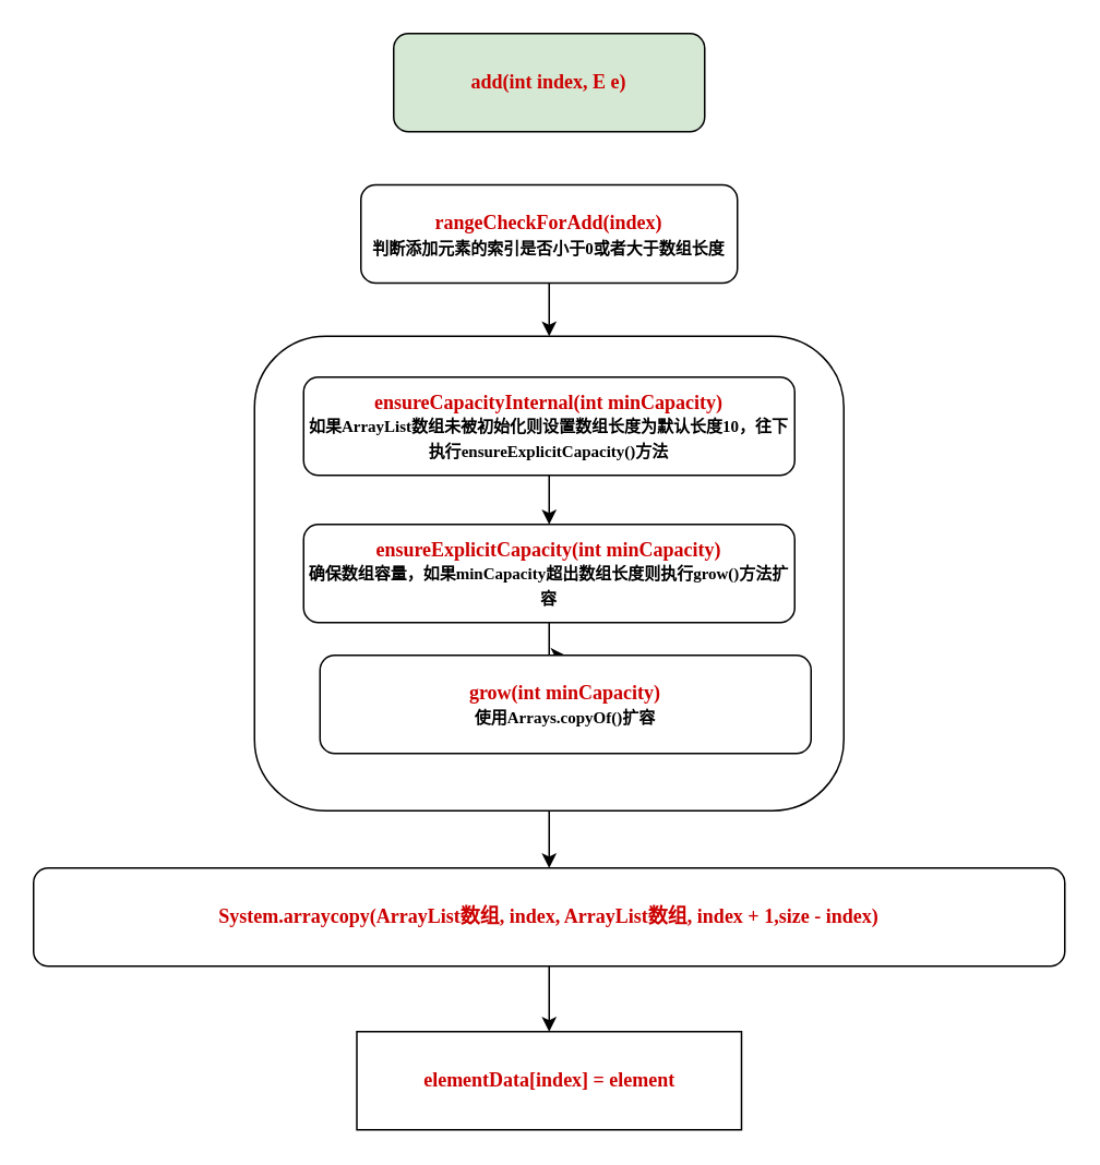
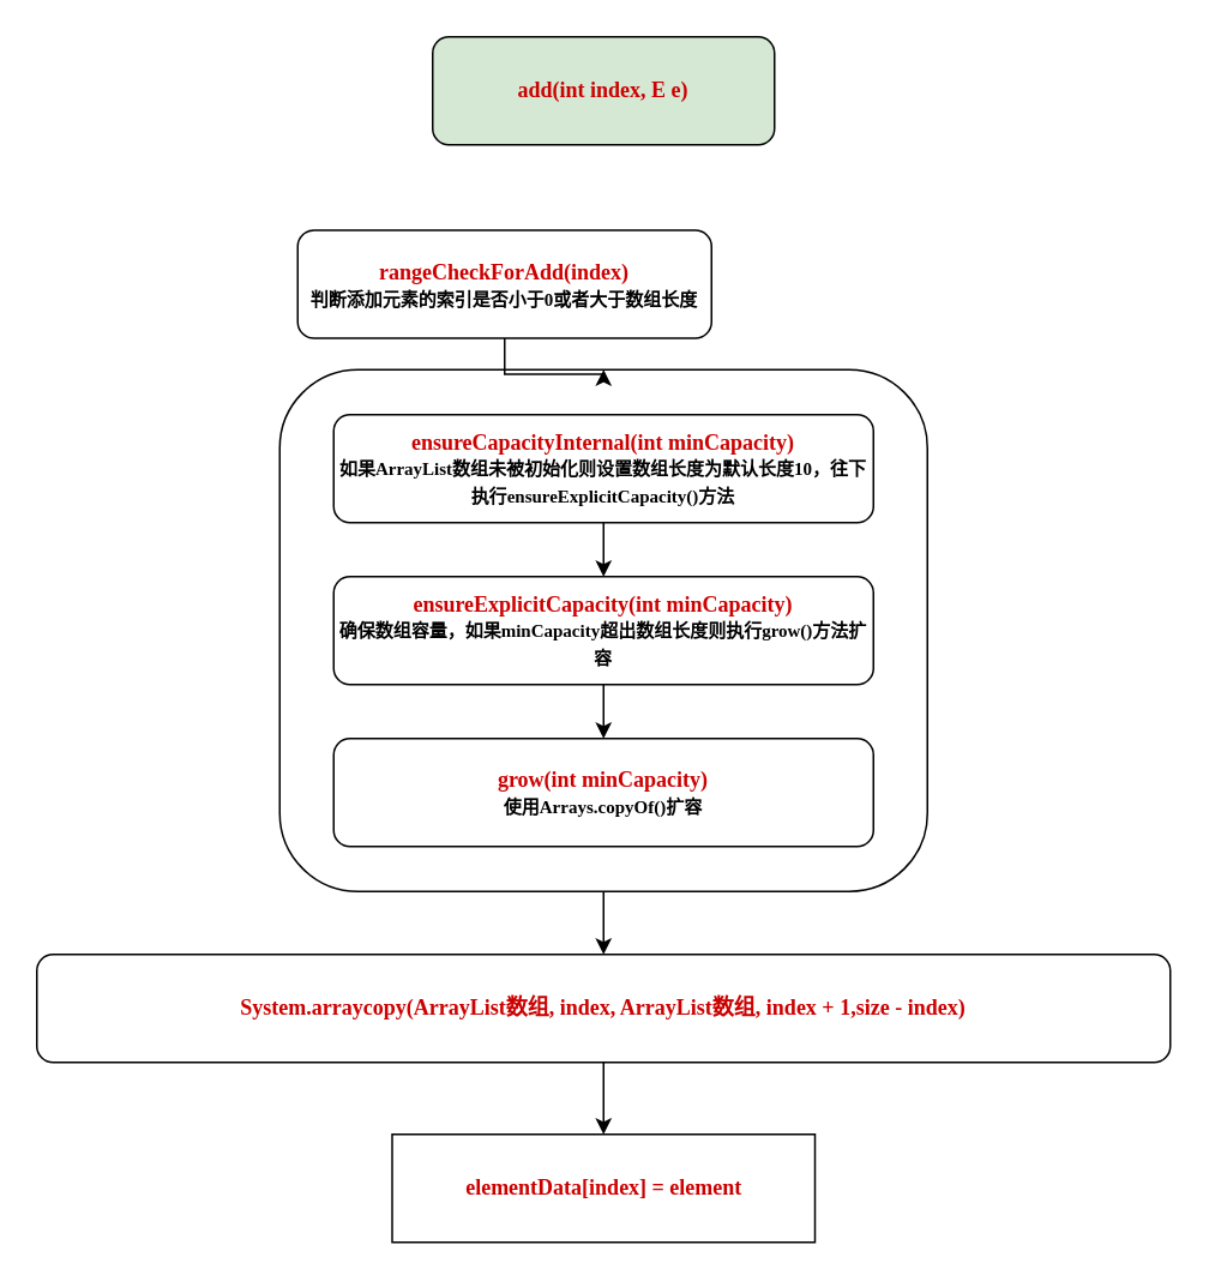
- <mxCell id="6" value="rangeCheckForAdd(index)&lt;br&gt;&lt;font style=&quot;font-size: 10px&quot; color=&quot;#000000&quot;&gt;判断添加元素的索引是否小于0或者大于数组长度&lt;/font&gt;&lt;br&gt;" style="rounded=1;whiteSpace=wrap;html=1;fontStyle=1;fontColor=#CC0000;fontFamily=Verdana;" parent="1" vertex="1"><mxGeometry x="220" y="112.5" width="230" height="60" as="geometry" /></mxCell>
+ <mxCell id="6" value="rangeCheckForAdd(index)&lt;br&gt;&lt;font style=&quot;font-size: 10px&quot; color=&quot;#000000&quot;&gt;判断添加元素的索引是否小于0或者大于数组长度&lt;/font&gt;&lt;br&gt;" style="rounded=1;whiteSpace=wrap;html=1;fontStyle=1;fontColor=#CC0000;fontFamily=Verdana;" parent="1" vertex="1"><mxGeometry x="165" y="127.5" width="230" height="60" as="geometry" /></mxCell>
- <mxCell id="11" value="&lt;div&gt;&lt;span&gt;grow&lt;/span&gt;(&lt;span&gt;int &lt;/span&gt;&lt;span&gt;minCapacity)&lt;br&gt;&lt;/span&gt;&lt;font color=&quot;#000000&quot;&gt;&lt;font style=&quot;font-size: 10px&quot;&gt;使用&lt;/font&gt;&lt;font style=&quot;font-size: 10px&quot;&gt;Arrays.copyOf()扩容&lt;/font&gt;&lt;/font&gt;&lt;span&gt;&lt;br&gt;&lt;/span&gt;&lt;/div&gt;" style="rounded=1;whiteSpace=wrap;html=1;fontStyle=1;fontColor=#CC0000;fontFamily=Verdana;" parent="1" vertex="1"><mxGeometry x="195" y="400" width="300" height="60" as="geometry" /></mxCell>
+ <mxCell id="11" value="&lt;div&gt;&lt;span&gt;grow&lt;/span&gt;(&lt;span&gt;int &lt;/span&gt;&lt;span&gt;minCapacity)&lt;br&gt;&lt;/span&gt;&lt;font color=&quot;#000000&quot;&gt;&lt;font style=&quot;font-size: 10px&quot;&gt;使用&lt;/font&gt;&lt;font style=&quot;font-size: 10px&quot;&gt;Arrays.copyOf()扩容&lt;/font&gt;&lt;/font&gt;&lt;span&gt;&lt;br&gt;&lt;/span&gt;&lt;/div&gt;" style="rounded=1;whiteSpace=wrap;html=1;fontStyle=1;fontColor=#CC0000;fontFamily=Verdana;" parent="1" vertex="1"><mxGeometry x="185" y="410" width="300" height="60" as="geometry" /></mxCell>
